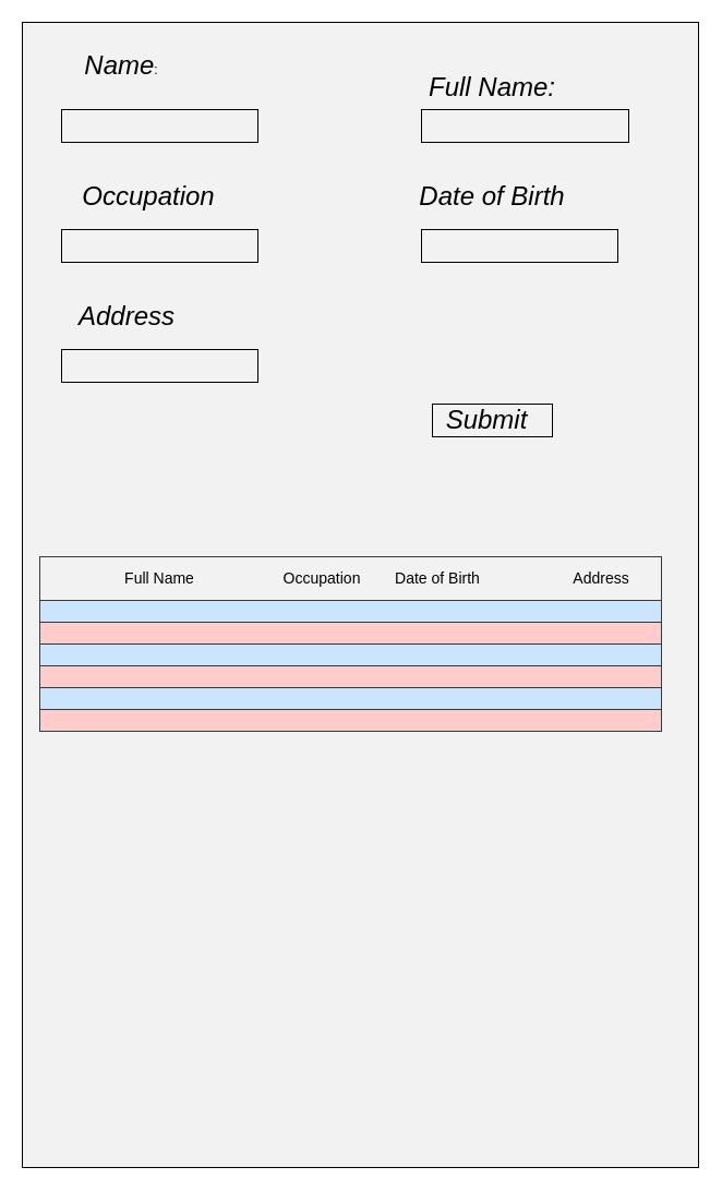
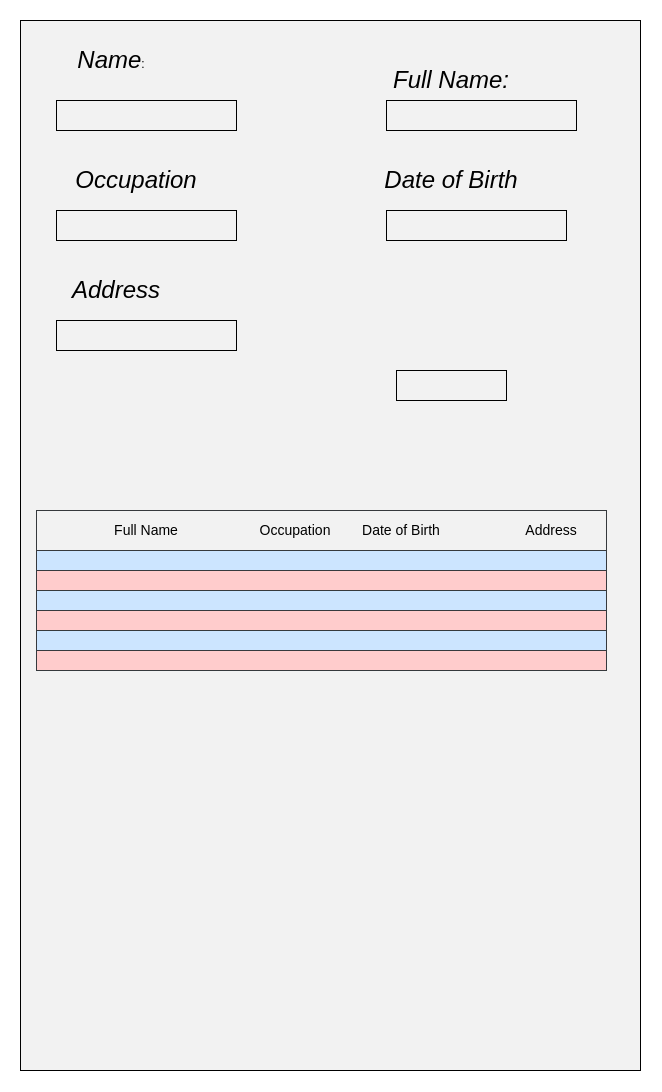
- <mxCell id="14" value="&lt;span style=&quot;font-size: 24px&quot;&gt;&lt;i&gt;Submit&lt;/i&gt;&lt;/span&gt;" style="text;html=1;strokeColor=none;fillColor=none;align=center;verticalAlign=middle;whiteSpace=wrap;rounded=0;" vertex="1" parent="1"><mxGeometry x="396" y="375" width="100" height="20" as="geometry" /></mxCell>
